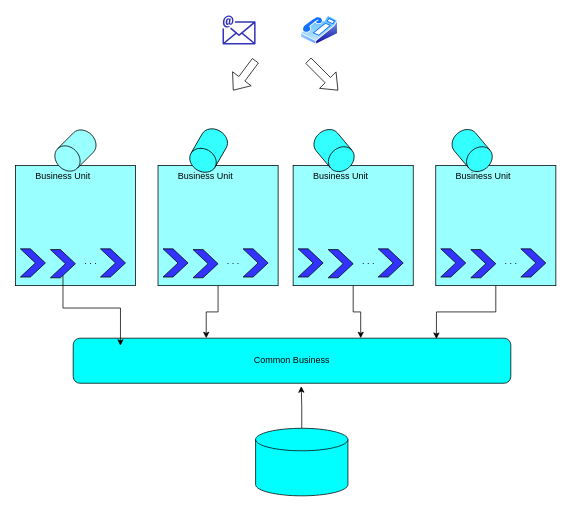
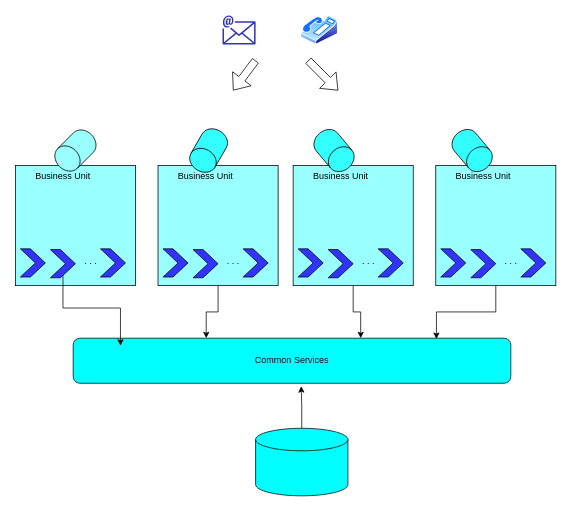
- <mxCell id="32" value="Common Business" style="rounded=1;whiteSpace=wrap;html=1;fillColor=#00FFFF;" vertex="1" parent="1"><mxGeometry x="97" y="450" width="583" height="60" as="geometry" /></mxCell>
+ <mxCell id="32" value="Common Services" style="rounded=1;whiteSpace=wrap;html=1;fillColor=#00FFFF;" vertex="1" parent="1"><mxGeometry x="97" y="450" width="583" height="60" as="geometry" /></mxCell>
